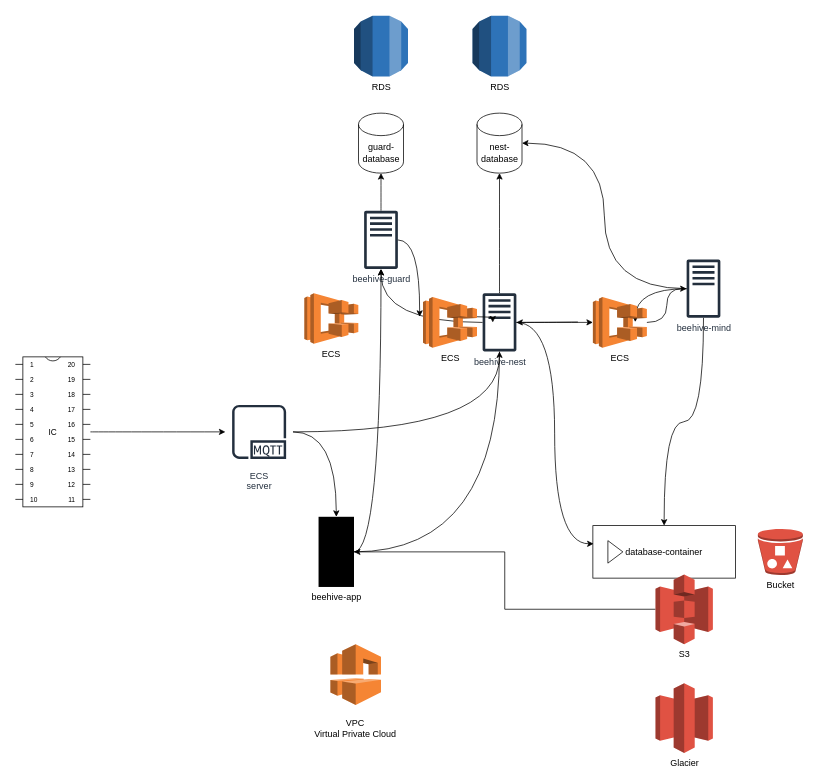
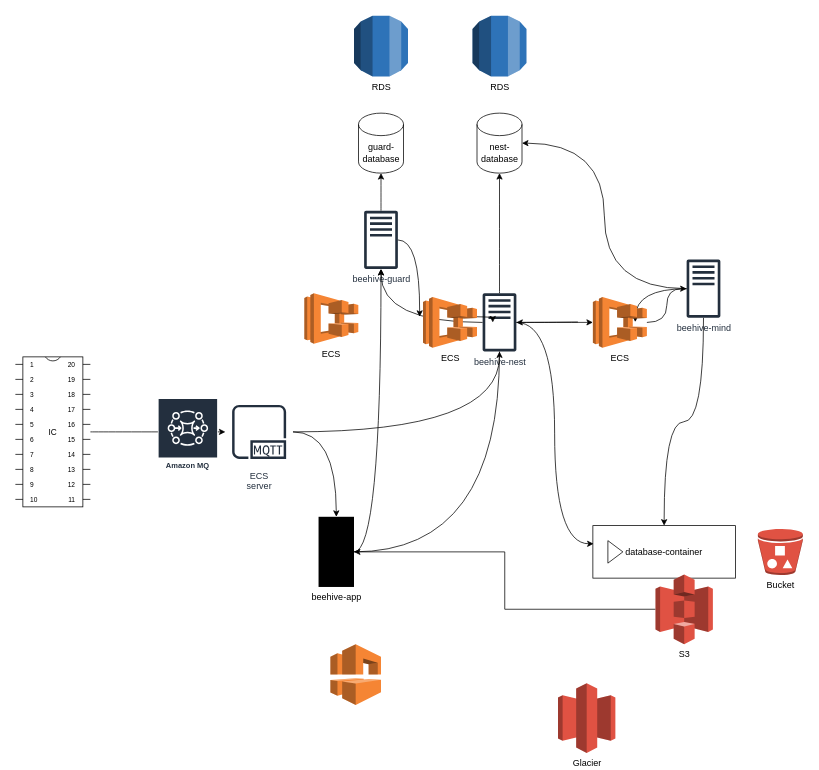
+ <mxCell id="38" value="Amazon MQ" style="sketch=0;outlineConnect=0;fontColor=#232F3E;gradientColor=none;strokeColor=#ffffff;fillColor=#232F3E;dashed=0;verticalLabelPosition=middle;verticalAlign=bottom;align=center;html=1;whiteSpace=wrap;fontSize=10;fontStyle=1;spacing=3;shape=mxgraph.aws4.productIcon;prIcon=mxgraph.aws4.mq;" parent="1" vertex="1"><mxGeometry x="210" y="530" width="80" height="100" as="geometry" /></mxCell>
- <mxCell id="40" value="Glacier" style="outlineConnect=0;dashed=0;verticalLabelPosition=bottom;verticalAlign=top;align=center;html=1;shape=mxgraph.aws3.glacier;fillColor=#E05243;gradientColor=none;" vertex="1" parent="1"><mxGeometry x="873.5" y="910" width="76.5" height="93" as="geometry" /></mxCell>
+ <mxCell id="40" value="Glacier" style="outlineConnect=0;dashed=0;verticalLabelPosition=bottom;verticalAlign=top;align=center;html=1;shape=mxgraph.aws3.glacier;fillColor=#E05243;gradientColor=none;" vertex="1" parent="1"><mxGeometry x="743.5" y="910" width="76.5" height="93" as="geometry" /></mxCell>
- <mxCell id="39" value="VPC&lt;br&gt;Virtual Private Cloud" style="text;html=1;align=center;verticalAlign=middle;resizable=0;points=[];autosize=1;strokeColor=none;fillColor=none;" parent="1" vertex="1"><mxGeometry x="407.5" y="950" width="130" height="40" as="geometry" /></mxCell>
